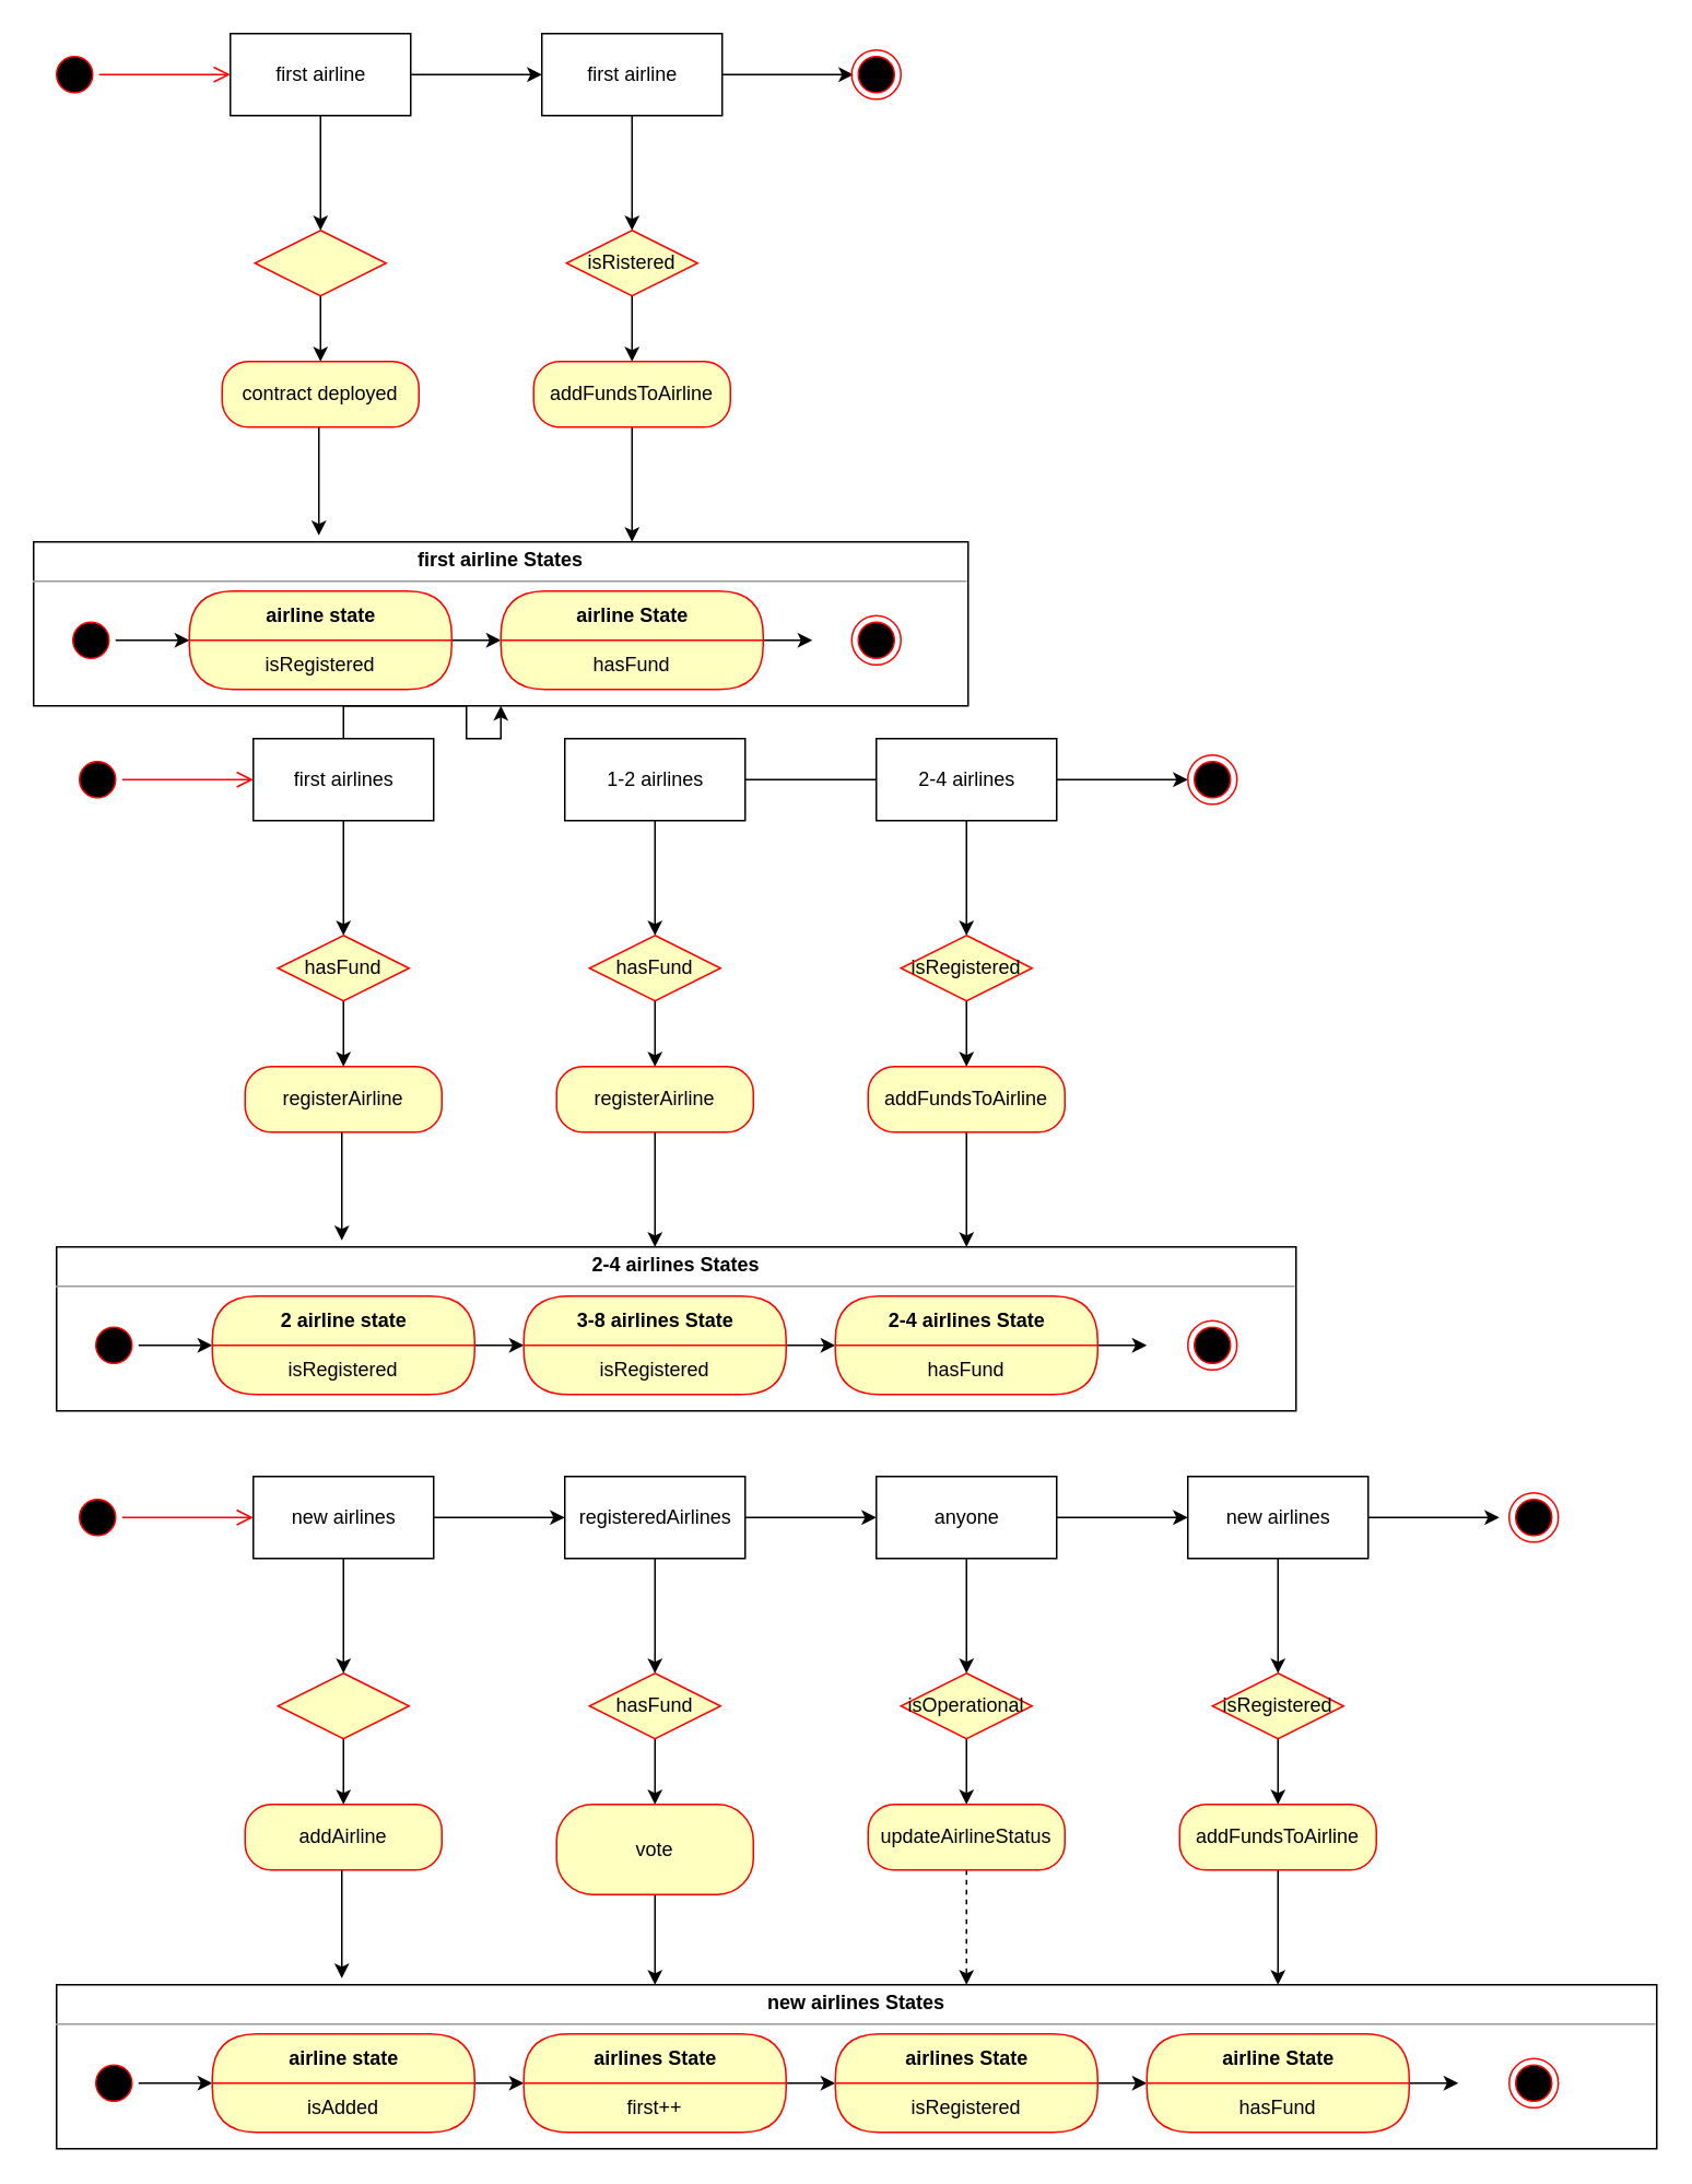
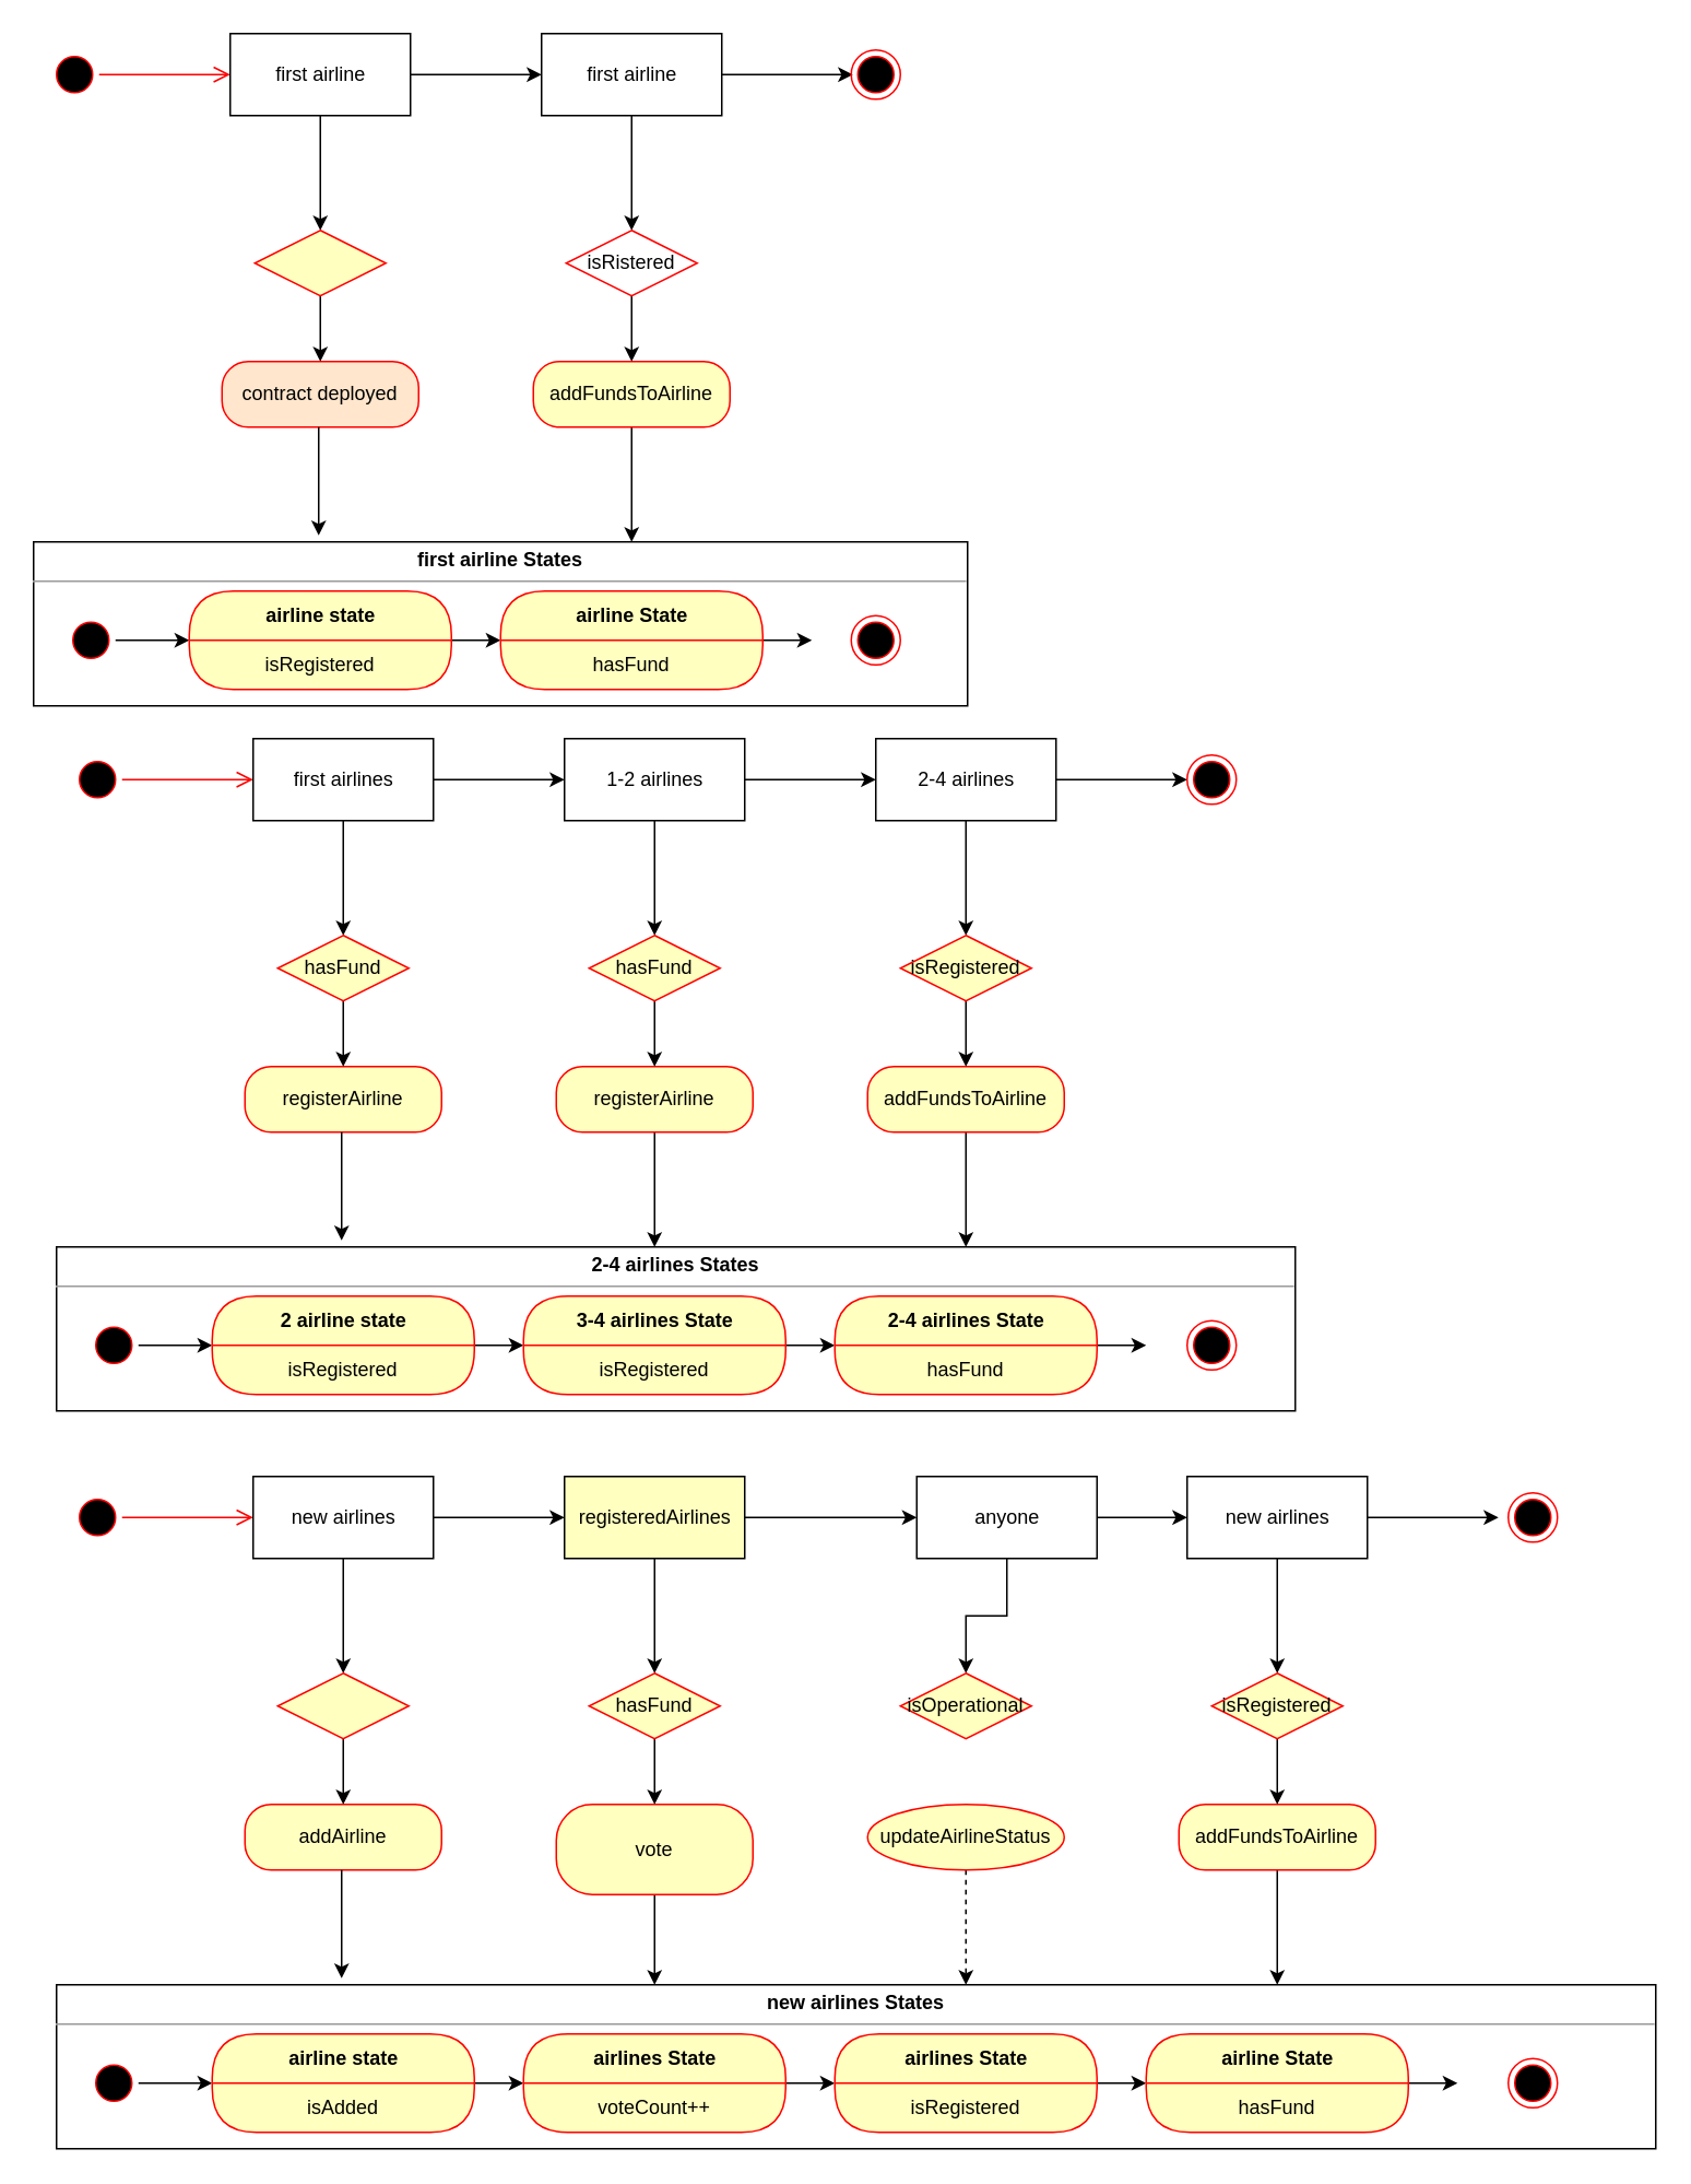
- <mxCell id="17" value="isRistered" style="rhombus;whiteSpace=wrap;html=1;fillColor=#ffffc0;strokeColor=#ff0000;" parent="1" vertex="1"><mxGeometry x="345" y="140" width="80" height="40" as="geometry" /></mxCell>
+ <mxCell id="17" value="isRistered" style="rhombus;whiteSpace=wrap;html=1;fillColor=#ffffff;strokeColor=#ff0000;" parent="1" vertex="1"><mxGeometry x="345" y="140" width="80" height="40" as="geometry" /></mxCell>
- <mxCell id="3" value="contract deployed" style="rounded=1;whiteSpace=wrap;html=1;arcSize=40;fontColor=#000000;fillColor=#ffffc0;strokeColor=#ff0000;" parent="1" vertex="1"><mxGeometry x="135" y="220" width="120" height="40" as="geometry" /></mxCell>
+ <mxCell id="3" value="contract deployed" style="rounded=1;whiteSpace=wrap;html=1;arcSize=40;fontColor=#000000;fillColor=#ffe6cc;strokeColor=#ff0000;" parent="1" vertex="1"><mxGeometry x="135" y="220" width="120" height="40" as="geometry" /></mxCell>
- <mxCell id="38" value="" style="edgeStyle=orthogonalEdgeStyle;rounded=0;orthogonalLoop=1;jettySize=auto;html=1;" edge="1" source="39" target="2" parent="1"><mxGeometry relative="1" as="geometry" /></mxCell>
+ <mxCell id="38" value="" style="edgeStyle=orthogonalEdgeStyle;rounded=0;orthogonalLoop=1;jettySize=auto;html=1;" edge="1" source="39" target="42" parent="1"><mxGeometry relative="1" as="geometry" /></mxCell>
- <mxCell id="41" value="" style="edgeStyle=orthogonalEdgeStyle;rounded=0;orthogonalLoop=1;jettySize=auto;html=1;endArrow=none;" edge="1" source="42" target="45" parent="1"><mxGeometry relative="1" as="geometry" /></mxCell>
+ <mxCell id="41" value="" style="edgeStyle=orthogonalEdgeStyle;rounded=0;orthogonalLoop=1;jettySize=auto;html=1;" edge="1" source="42" target="45" parent="1"><mxGeometry relative="1" as="geometry" /></mxCell>
- <mxCell id="62" value="3-8 airlines State" style="swimlane;html=1;fontStyle=1;align=center;verticalAlign=middle;childLayout=stackLayout;horizontal=1;startSize=30;horizontalStack=0;resizeParent=0;resizeLast=1;container=0;fontColor=#000000;collapsible=0;rounded=1;arcSize=30;strokeColor=#ff0000;fillColor=#ffffc0;swimlaneFillColor=#ffffc0;dropTarget=0;" vertex="1" parent="1"><mxGeometry x="319" y="790" width="160" height="60" as="geometry" /></mxCell>
+ <mxCell id="62" value="3-4 airlines State" style="swimlane;html=1;fontStyle=1;align=center;verticalAlign=middle;childLayout=stackLayout;horizontal=1;startSize=30;horizontalStack=0;resizeParent=0;resizeLast=1;container=0;fontColor=#000000;collapsible=0;rounded=1;arcSize=30;strokeColor=#ff0000;fillColor=#ffffc0;swimlaneFillColor=#ffffc0;dropTarget=0;" vertex="1" parent="1"><mxGeometry x="319" y="790" width="160" height="60" as="geometry" /></mxCell>
- <mxCell id="81" value="registeredAirlines" style="html=1;" vertex="1" parent="1"><mxGeometry x="344" y="900" width="110" height="50" as="geometry" /></mxCell>
+ <mxCell id="81" value="registeredAirlines" style="html=1;fillColor=#ffffc0;" vertex="1" parent="1"><mxGeometry x="344" y="900" width="110" height="50" as="geometry" /></mxCell>
- <mxCell id="84" value="anyone" style="html=1;" vertex="1" parent="1"><mxGeometry x="534" y="900" width="110" height="50" as="geometry" /></mxCell>
+ <mxCell id="84" value="anyone" style="html=1;" vertex="1" parent="1"><mxGeometry x="559" y="900" width="110" height="50" as="geometry" /></mxCell>
- <mxCell id="92" value="" style="edgeStyle=orthogonalEdgeStyle;rounded=0;orthogonalLoop=1;jettySize=auto;html=1;" edge="1" source="93" target="71" parent="1"><mxGeometry relative="1" as="geometry" /></mxCell>
- <mxCell id="71" value="updateAirlineStatus" style="rounded=1;whiteSpace=wrap;html=1;arcSize=40;fontColor=#000000;fillColor=#ffffc0;strokeColor=#ff0000;" vertex="1" parent="1"><mxGeometry x="529" y="1100" width="120" height="40" as="geometry" /></mxCell>
+ <mxCell id="71" value="updateAirlineStatus" style="ellipse;whiteSpace=wrap;html=1;arcSize=40;fontColor=#000000;fillColor=#ffffc0;strokeColor=#ff0000;" vertex="1" parent="1"><mxGeometry x="529" y="1100" width="120" height="40" as="geometry" /></mxCell>
- <mxCell id="108" value="first++" style="text;html=1;strokeColor=none;fillColor=none;align=center;verticalAlign=middle;spacingLeft=4;spacingRight=4;whiteSpace=wrap;overflow=hidden;rotatable=0;fontColor=#000000;" vertex="1" parent="107"><mxGeometry y="30" width="160" height="30" as="geometry" /></mxCell>
+ <mxCell id="108" value="voteCount++" style="text;html=1;strokeColor=none;fillColor=none;align=center;verticalAlign=middle;spacingLeft=4;spacingRight=4;whiteSpace=wrap;overflow=hidden;rotatable=0;fontColor=#000000;" vertex="1" parent="107"><mxGeometry y="30" width="160" height="30" as="geometry" /></mxCell>
